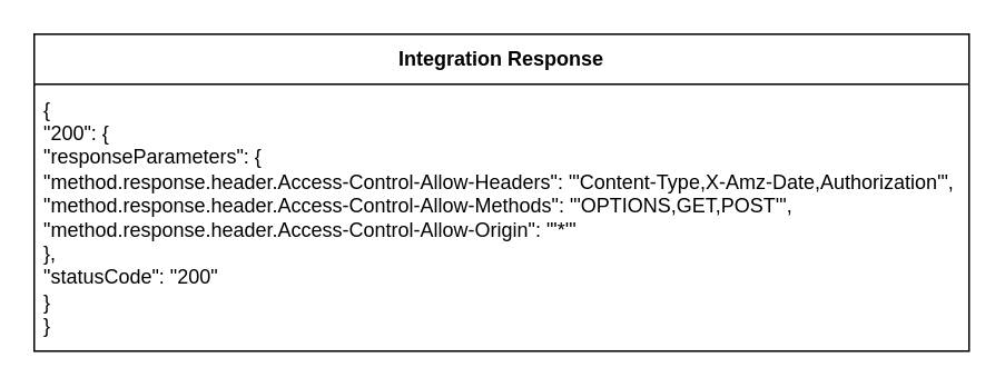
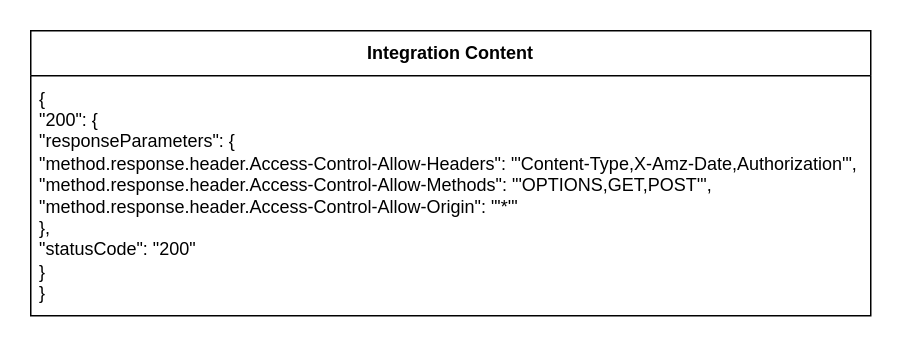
- <mxCell id="2" value="&lt;b&gt;Integration Response&lt;/b&gt;" style="swimlane;fontStyle=0;childLayout=stackLayout;horizontal=1;startSize=30;horizontalStack=0;resizeParent=1;resizeParentMax=0;resizeLast=0;collapsible=1;marginBottom=0;whiteSpace=wrap;html=1;" parent="1" vertex="1"><mxGeometry width="560" height="190" as="geometry" x="20" y="20" /></mxCell>
+ <mxCell id="2" value="&lt;b&gt;Integration Content&lt;/b&gt;" style="swimlane;fontStyle=0;childLayout=stackLayout;horizontal=1;startSize=30;horizontalStack=0;resizeParent=1;resizeParentMax=0;resizeLast=0;collapsible=1;marginBottom=0;whiteSpace=wrap;html=1;" parent="1" vertex="1"><mxGeometry width="560" height="190" as="geometry" x="20" y="20" /></mxCell>
